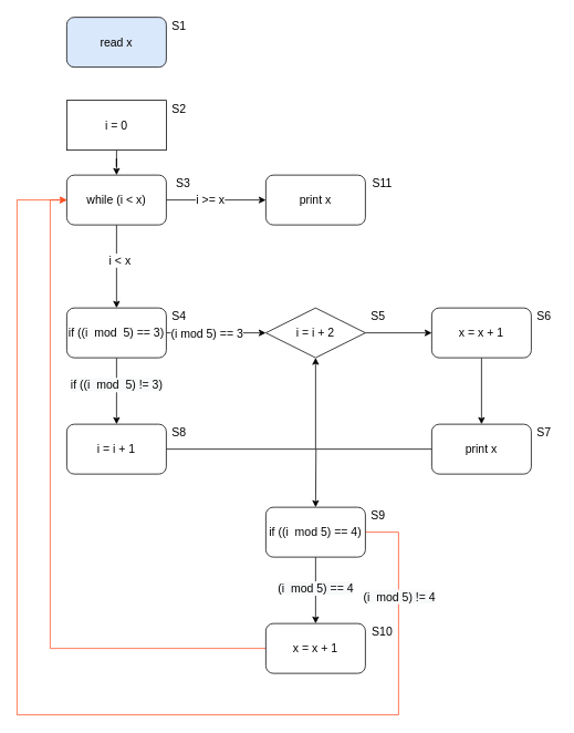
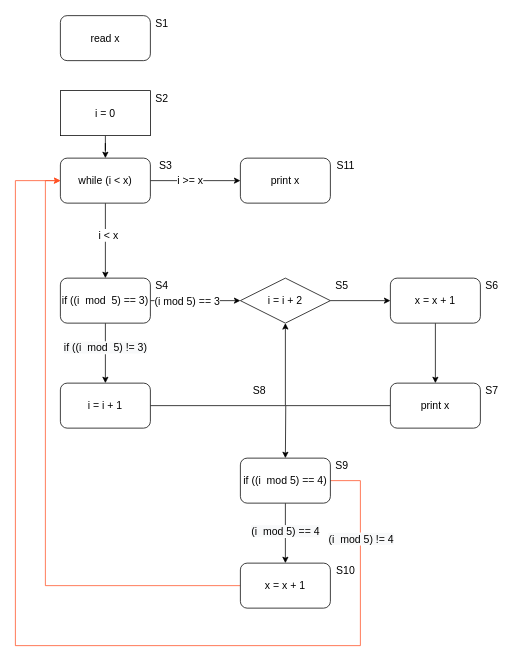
- <mxCell id="40" value="read x" style="rounded=1;whiteSpace=wrap;html=1;fontSize=14;fillColor=#dae8fc;" vertex="1" parent="1"><mxGeometry x="80" y="20" width="120" height="60" as="geometry" /></mxCell>
+ <mxCell id="40" value="read x" style="rounded=1;whiteSpace=wrap;html=1;fontSize=14;" vertex="1" parent="1"><mxGeometry x="80" y="20" width="120" height="60" as="geometry" /></mxCell>
- <mxCell id="37" value="S8" style="text;html=1;align=center;verticalAlign=middle;resizable=0;points=[];autosize=1;strokeColor=none;fillColor=none;fontSize=14;" vertex="1" parent="1"><mxGeometry x="200" y="510" width="30" height="20" as="geometry" /></mxCell>
+ <mxCell id="37" value="S8" style="text;html=1;align=center;verticalAlign=middle;resizable=0;points=[];autosize=1;strokeColor=none;fillColor=none;fontSize=14;" vertex="1" parent="1"><mxGeometry x="330" y="510" width="30" height="20" as="geometry" /></mxCell>
